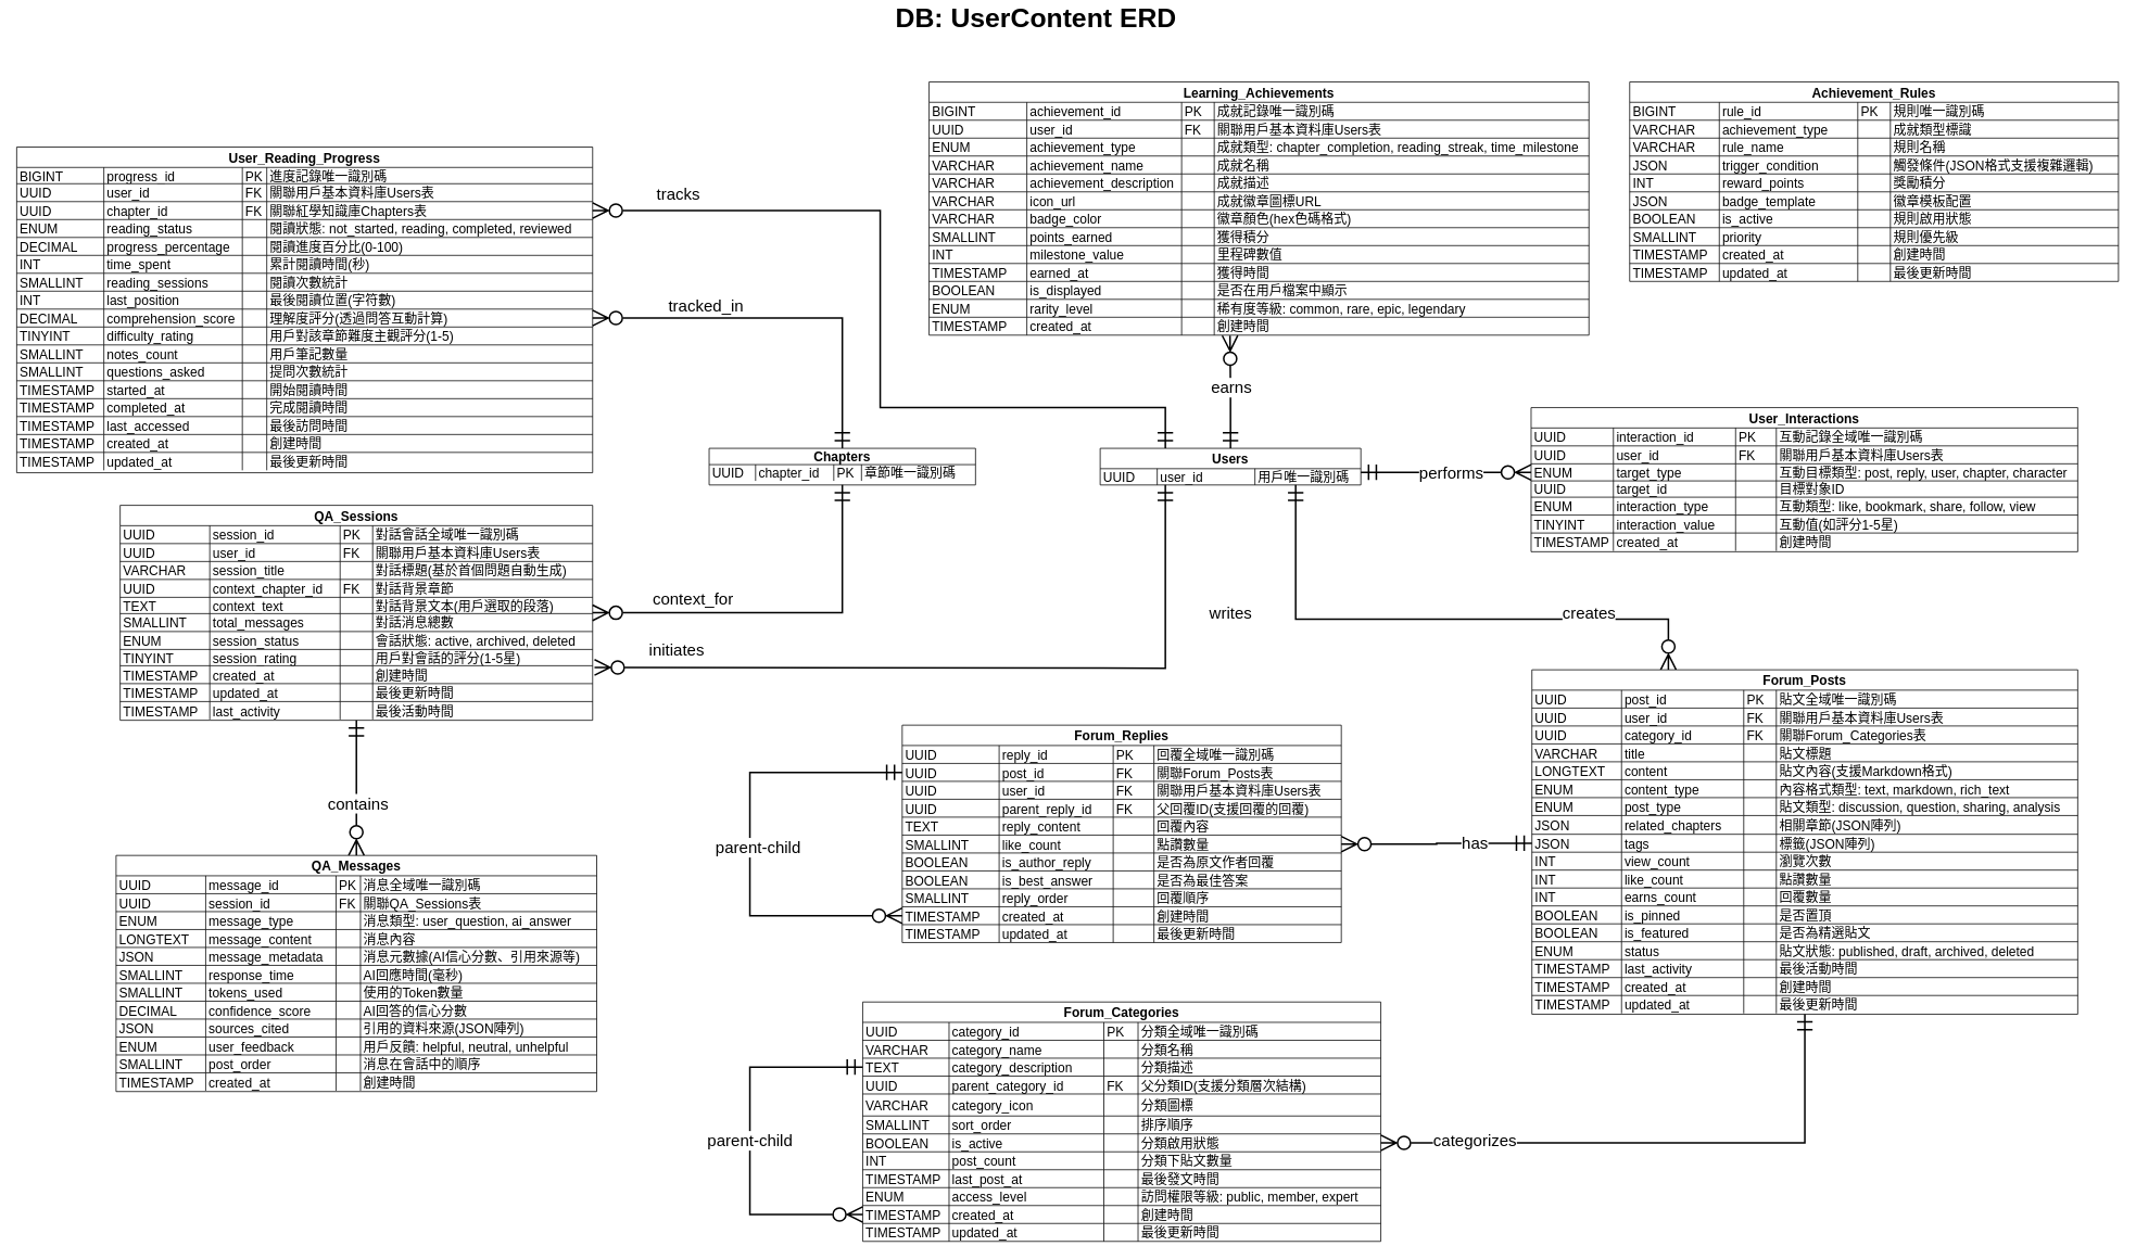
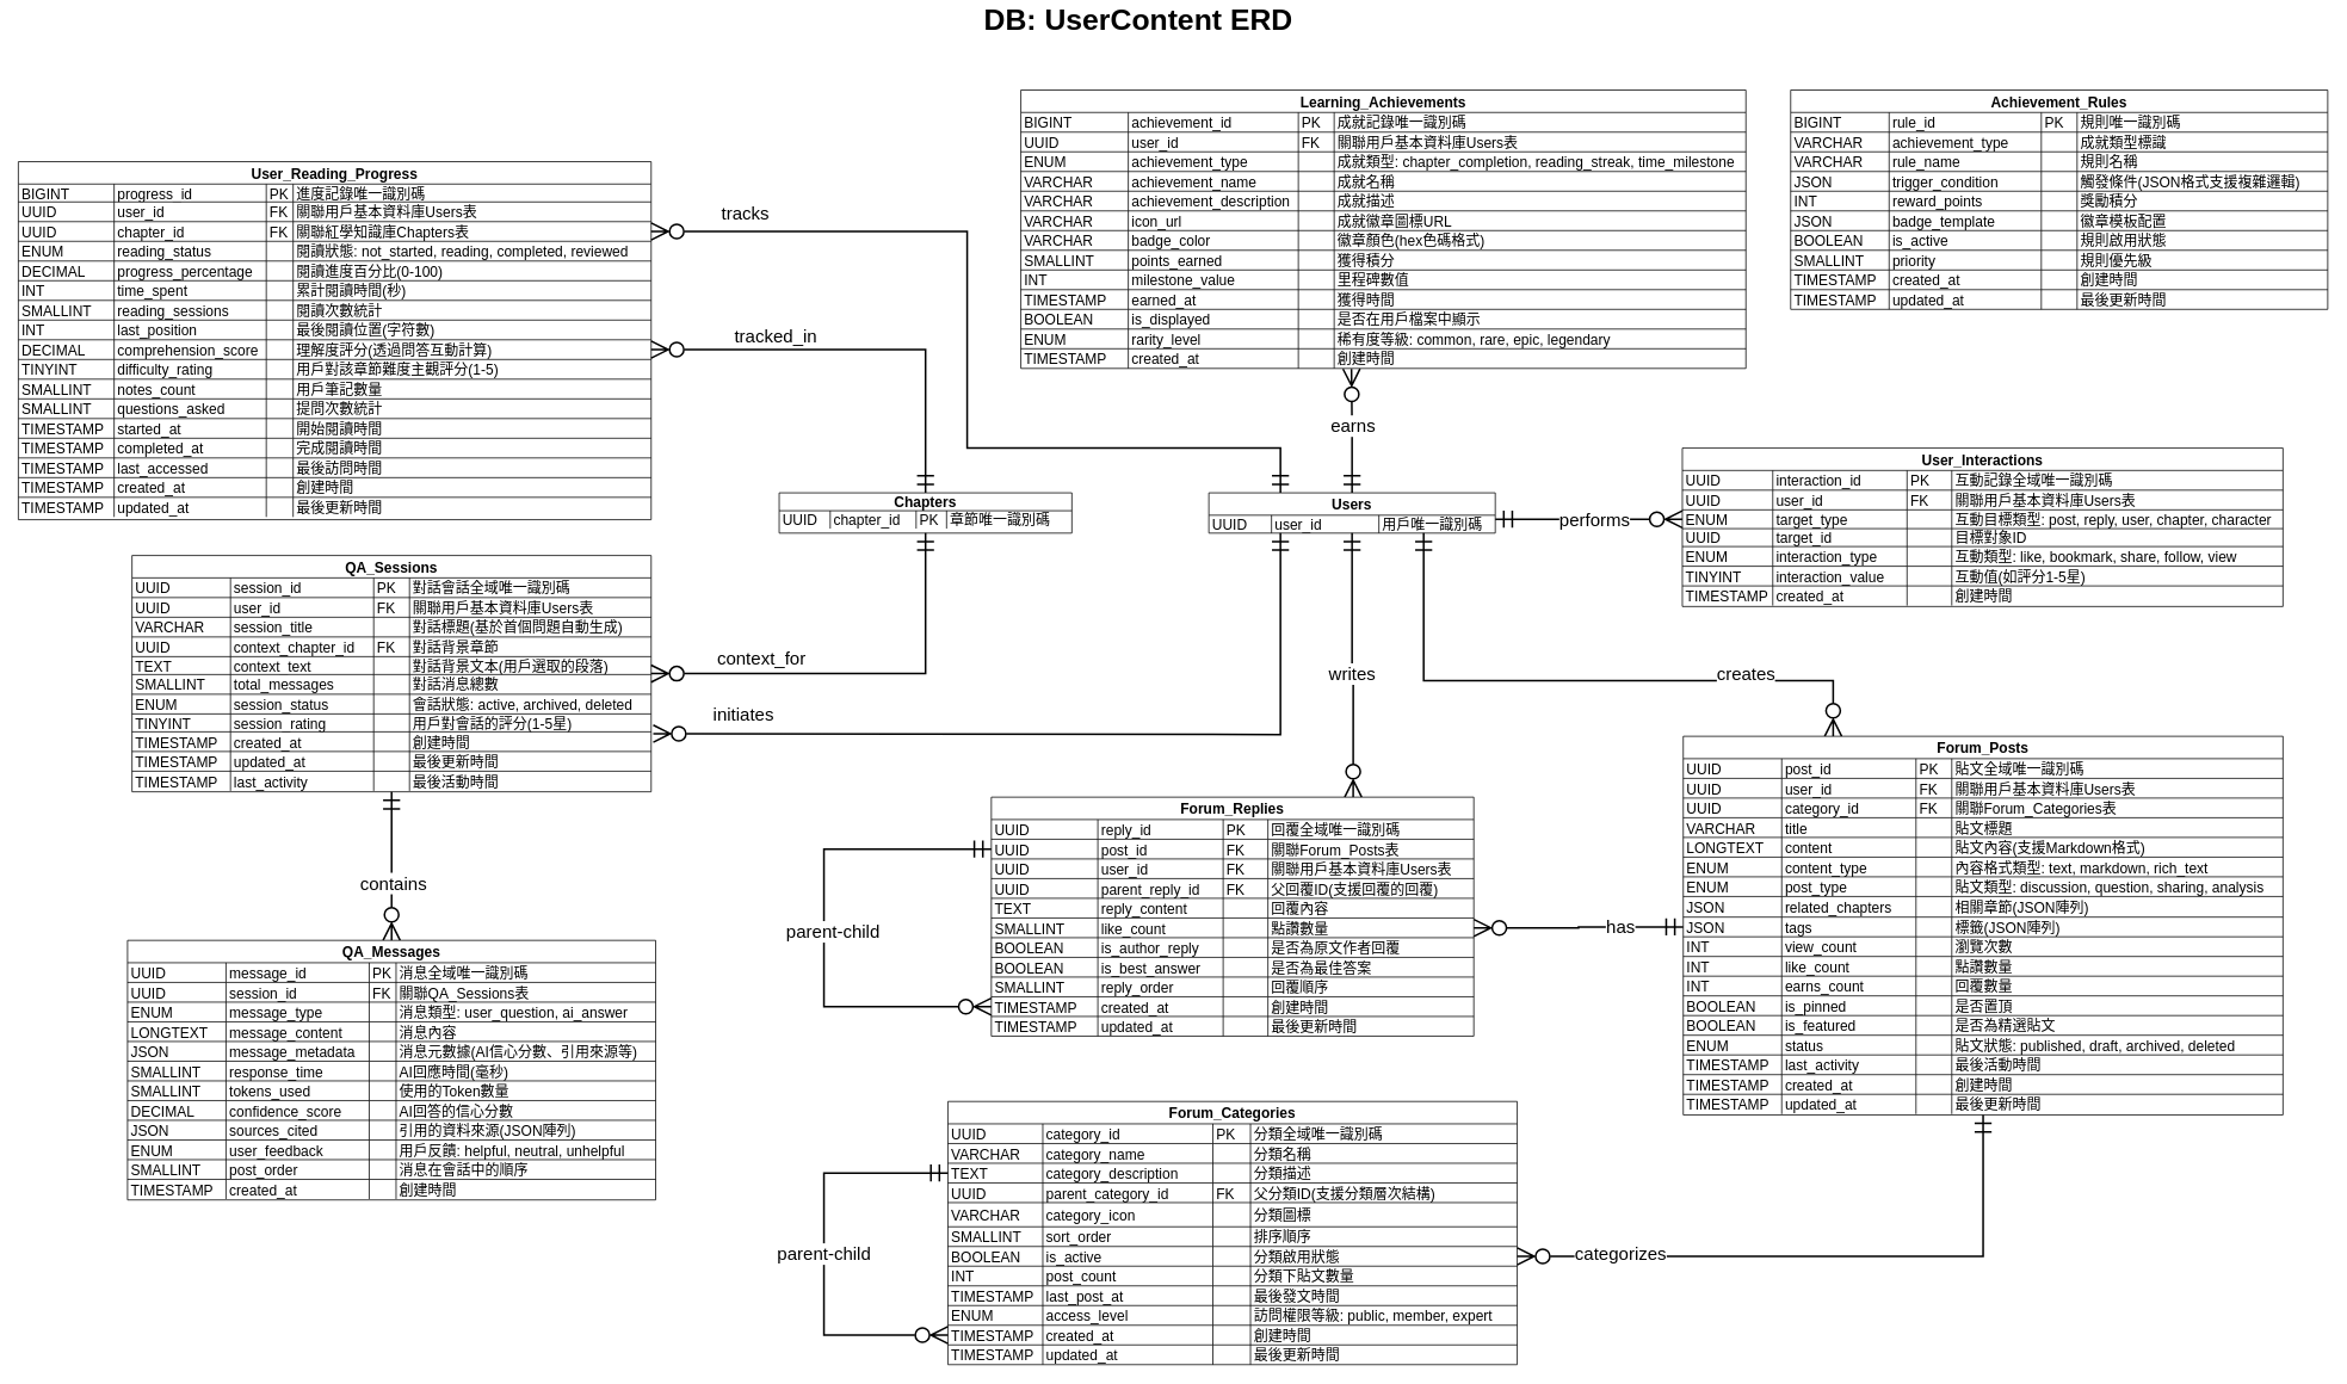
+ <mxCell id="7" style="edgeStyle=orthogonalEdgeStyle;rounded=0;orthogonalLoop=1;jettySize=auto;html=1;exitX=0.5;exitY=1;exitDx=0;exitDy=0;entryX=0.75;entryY=0;entryDx=0;entryDy=0;startArrow=ERmandOne;startFill=0;endArrow=ERzeroToMany;endFill=0;strokeWidth=2;endSize=16;startSize=16;" edge="1" parent="1" source="10" target="500"><mxGeometry relative="1" as="geometry" /></mxCell>
